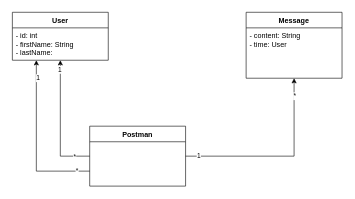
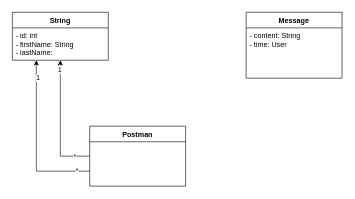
- <mxCell id="2" value="User" style="swimlane;fontStyle=1;align=center;verticalAlign=top;childLayout=stackLayout;horizontal=1;startSize=26;horizontalStack=0;resizeParent=1;resizeParentMax=0;resizeLast=0;collapsible=1;marginBottom=0;" vertex="1" parent="1"><mxGeometry x="20" y="20" width="160" height="80" as="geometry" /></mxCell>
+ <mxCell id="2" value="String" style="swimlane;fontStyle=1;align=center;verticalAlign=top;childLayout=stackLayout;horizontal=1;startSize=26;horizontalStack=0;resizeParent=1;resizeParentMax=0;resizeLast=0;collapsible=1;marginBottom=0;" vertex="1" parent="1"><mxGeometry x="20" y="20" width="160" height="80" as="geometry" /></mxCell>
- <mxCell id="12" style="edgeStyle=orthogonalEdgeStyle;rounded=0;orthogonalLoop=1;jettySize=auto;html=1;exitX=1;exitY=0.5;exitDx=0;exitDy=0;" edge="1" parent="1" source="15" target="4"><mxGeometry relative="1" as="geometry" /></mxCell>
- <mxCell id="13" value="1" style="edgeLabel;html=1;align=center;verticalAlign=middle;resizable=0;points=[];" vertex="1" connectable="0" parent="12"><mxGeometry x="-0.864" y="2" relative="1" as="geometry"><mxPoint as="offset" /></mxGeometry></mxCell>
- <mxCell id="14" value="*" style="edgeLabel;html=1;align=center;verticalAlign=middle;resizable=0;points=[];" vertex="1" connectable="0" parent="12"><mxGeometry x="0.814" relative="1" as="geometry"><mxPoint as="offset" /></mxGeometry></mxCell>
